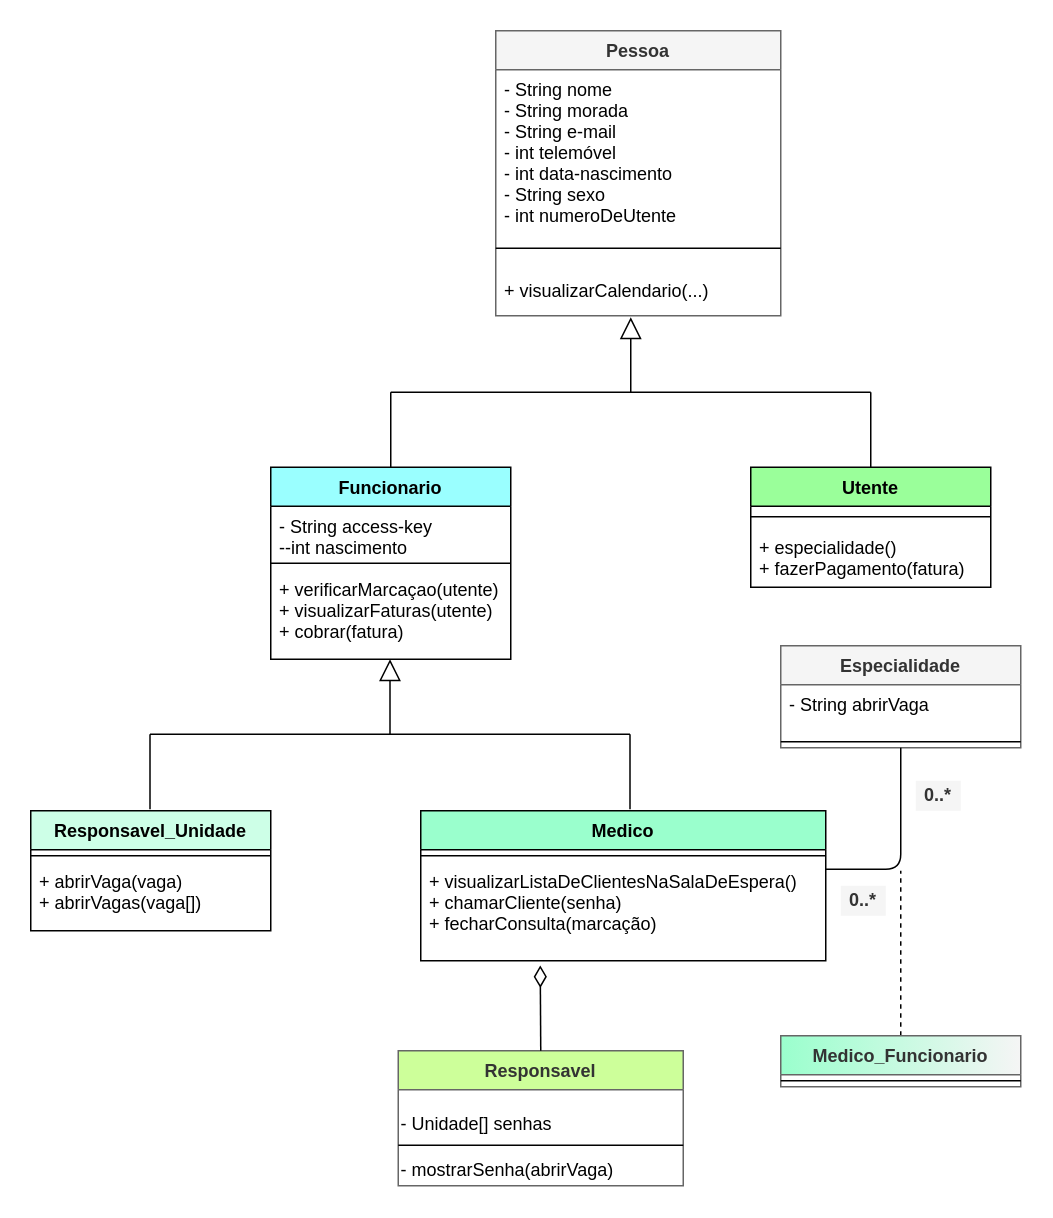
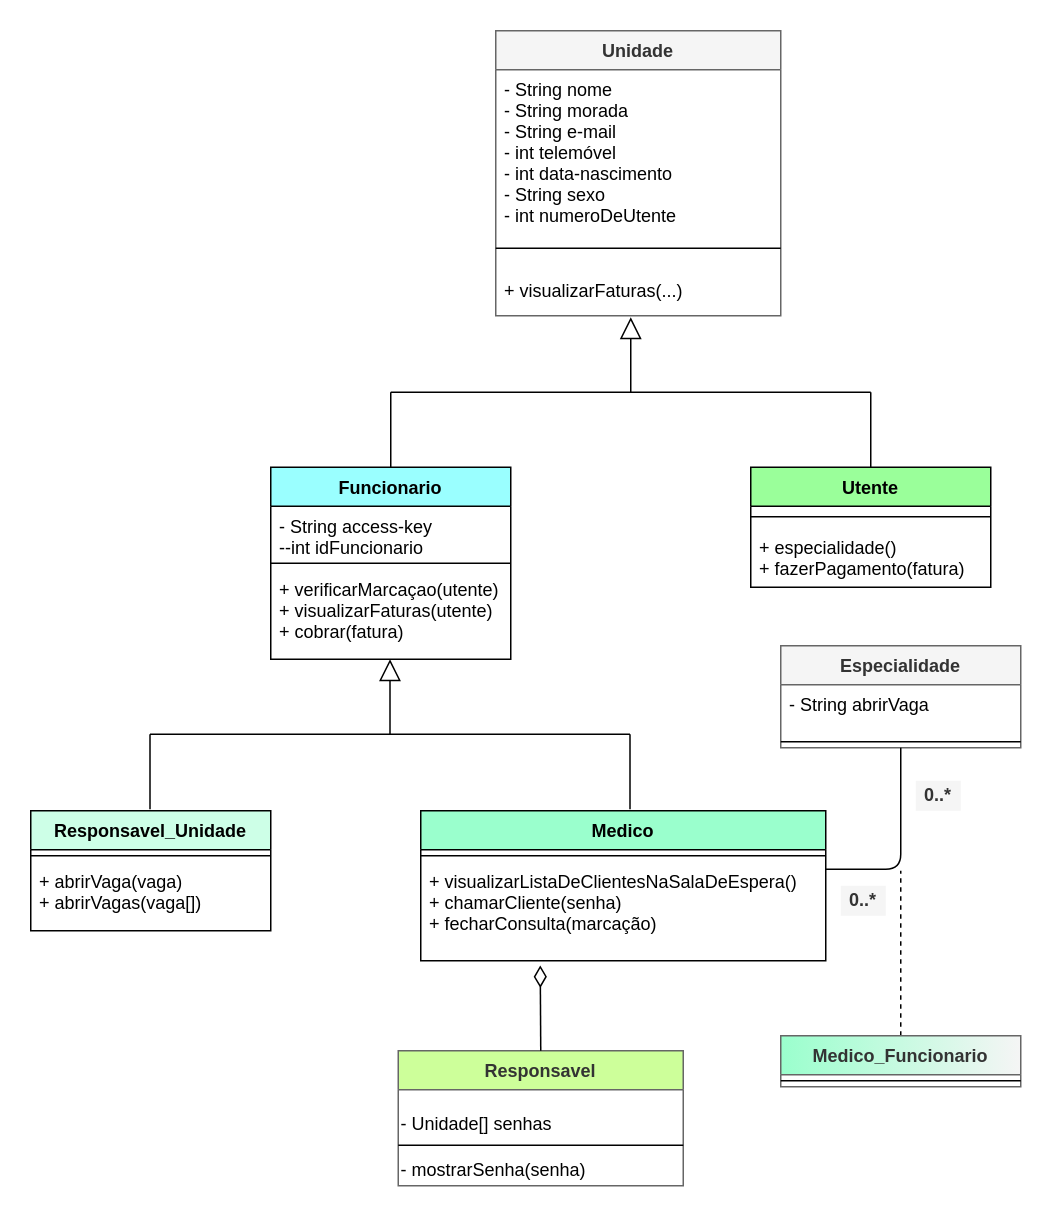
- <mxCell id="15" value="Pessoa" style="swimlane;fontStyle=1;align=center;verticalAlign=top;childLayout=stackLayout;horizontal=1;startSize=26;horizontalStack=0;resizeParent=1;resizeParentMax=0;resizeLast=0;collapsible=1;marginBottom=0;fillColor=#f5f5f5;strokeColor=#666666;fontColor=#333333;" parent="1" vertex="1"><mxGeometry x="330" y="20" width="190" height="190" as="geometry"><mxRectangle x="460" y="60" width="70" height="26" as="alternateBounds" /></mxGeometry></mxCell>
+ <mxCell id="15" value="Unidade" style="swimlane;fontStyle=1;align=center;verticalAlign=top;childLayout=stackLayout;horizontal=1;startSize=26;horizontalStack=0;resizeParent=1;resizeParentMax=0;resizeLast=0;collapsible=1;marginBottom=0;fillColor=#f5f5f5;strokeColor=#666666;fontColor=#333333;" parent="1" vertex="1"><mxGeometry x="330" y="20" width="190" height="190" as="geometry"><mxRectangle x="460" y="60" width="70" height="26" as="alternateBounds" /></mxGeometry></mxCell>
- <mxCell id="18" value="+ visualizarCalendario(...)" style="text;strokeColor=none;fillColor=none;align=left;verticalAlign=top;spacingLeft=4;spacingRight=4;overflow=hidden;rotatable=0;points=[[0,0.5],[1,0.5]];portConstraint=eastwest;" parent="15" vertex="1"><mxGeometry y="160" width="190" height="30" as="geometry" /></mxCell>
+ <mxCell id="18" value="+ visualizarFaturas(...)" style="text;strokeColor=none;fillColor=none;align=left;verticalAlign=top;spacingLeft=4;spacingRight=4;overflow=hidden;rotatable=0;points=[[0,0.5],[1,0.5]];portConstraint=eastwest;" parent="15" vertex="1"><mxGeometry y="160" width="190" height="30" as="geometry" /></mxCell>
- <mxCell id="3" value="- String access-key&#10;--int nascimento" style="text;strokeColor=none;fillColor=none;align=left;verticalAlign=top;spacingLeft=4;spacingRight=4;overflow=hidden;rotatable=0;points=[[0,0.5],[1,0.5]];portConstraint=eastwest;" parent="2" vertex="1"><mxGeometry y="26" width="160" height="34" as="geometry" /></mxCell>
+ <mxCell id="3" value="- String access-key&#10;--int idFuncionario" style="text;strokeColor=none;fillColor=none;align=left;verticalAlign=top;spacingLeft=4;spacingRight=4;overflow=hidden;rotatable=0;points=[[0,0.5],[1,0.5]];portConstraint=eastwest;" parent="2" vertex="1"><mxGeometry y="26" width="160" height="34" as="geometry" /></mxCell>
- <mxCell id="39" value="- mostrarSenha(abrirVaga)" style="text;html=1;align=left;verticalAlign=middle;resizable=0;points=[];autosize=1;" vertex="1" parent="36"><mxGeometry y="70" width="190" height="20" as="geometry" /></mxCell>
+ <mxCell id="39" value="- mostrarSenha(senha)" style="text;html=1;align=left;verticalAlign=middle;resizable=0;points=[];autosize=1;" vertex="1" parent="36"><mxGeometry y="70" width="190" height="20" as="geometry" /></mxCell>
